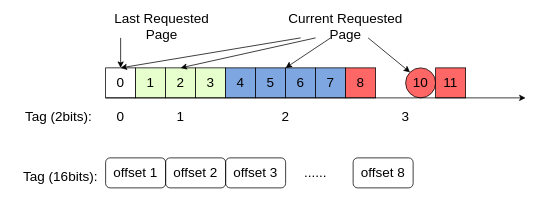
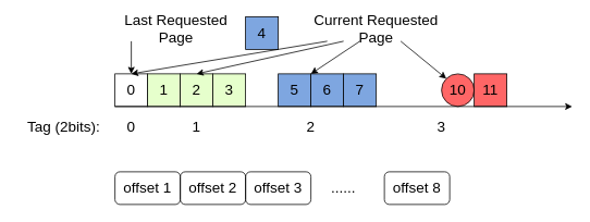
- <mxCell id="6" value="&lt;font style=&quot;font-size: 18px;&quot;&gt;4&lt;/font&gt;" style="whiteSpace=wrap;html=1;aspect=fixed;fillColor=#7EA6E0;" vertex="1" parent="1"><mxGeometry x="300" y="90" width="40" height="40" as="geometry" /></mxCell>
+ <mxCell id="6" value="&lt;font style=&quot;font-size: 18px;&quot;&gt;4&lt;/font&gt;" style="whiteSpace=wrap;html=1;aspect=fixed;fillColor=#7EA6E0;" vertex="1" parent="1"><mxGeometry x="300" y="20" width="40" height="40" as="geometry" /></mxCell>
- <mxCell id="10" value="&lt;font style=&quot;font-size: 18px;&quot;&gt;8&lt;/font&gt;" style="whiteSpace=wrap;html=1;aspect=fixed;fillColor=#FF6666;" vertex="1" parent="1"><mxGeometry x="460" y="90" width="40" height="40" as="geometry" /></mxCell>
- <mxCell id="26" value="Tag (16bits):" style="text;html=1;strokeColor=none;fillColor=none;align=center;verticalAlign=middle;whiteSpace=wrap;rounded=0;fontSize=18;" vertex="1" parent="1"><mxGeometry x="20" y="220" width="120" height="30" as="geometry" /></mxCell>
